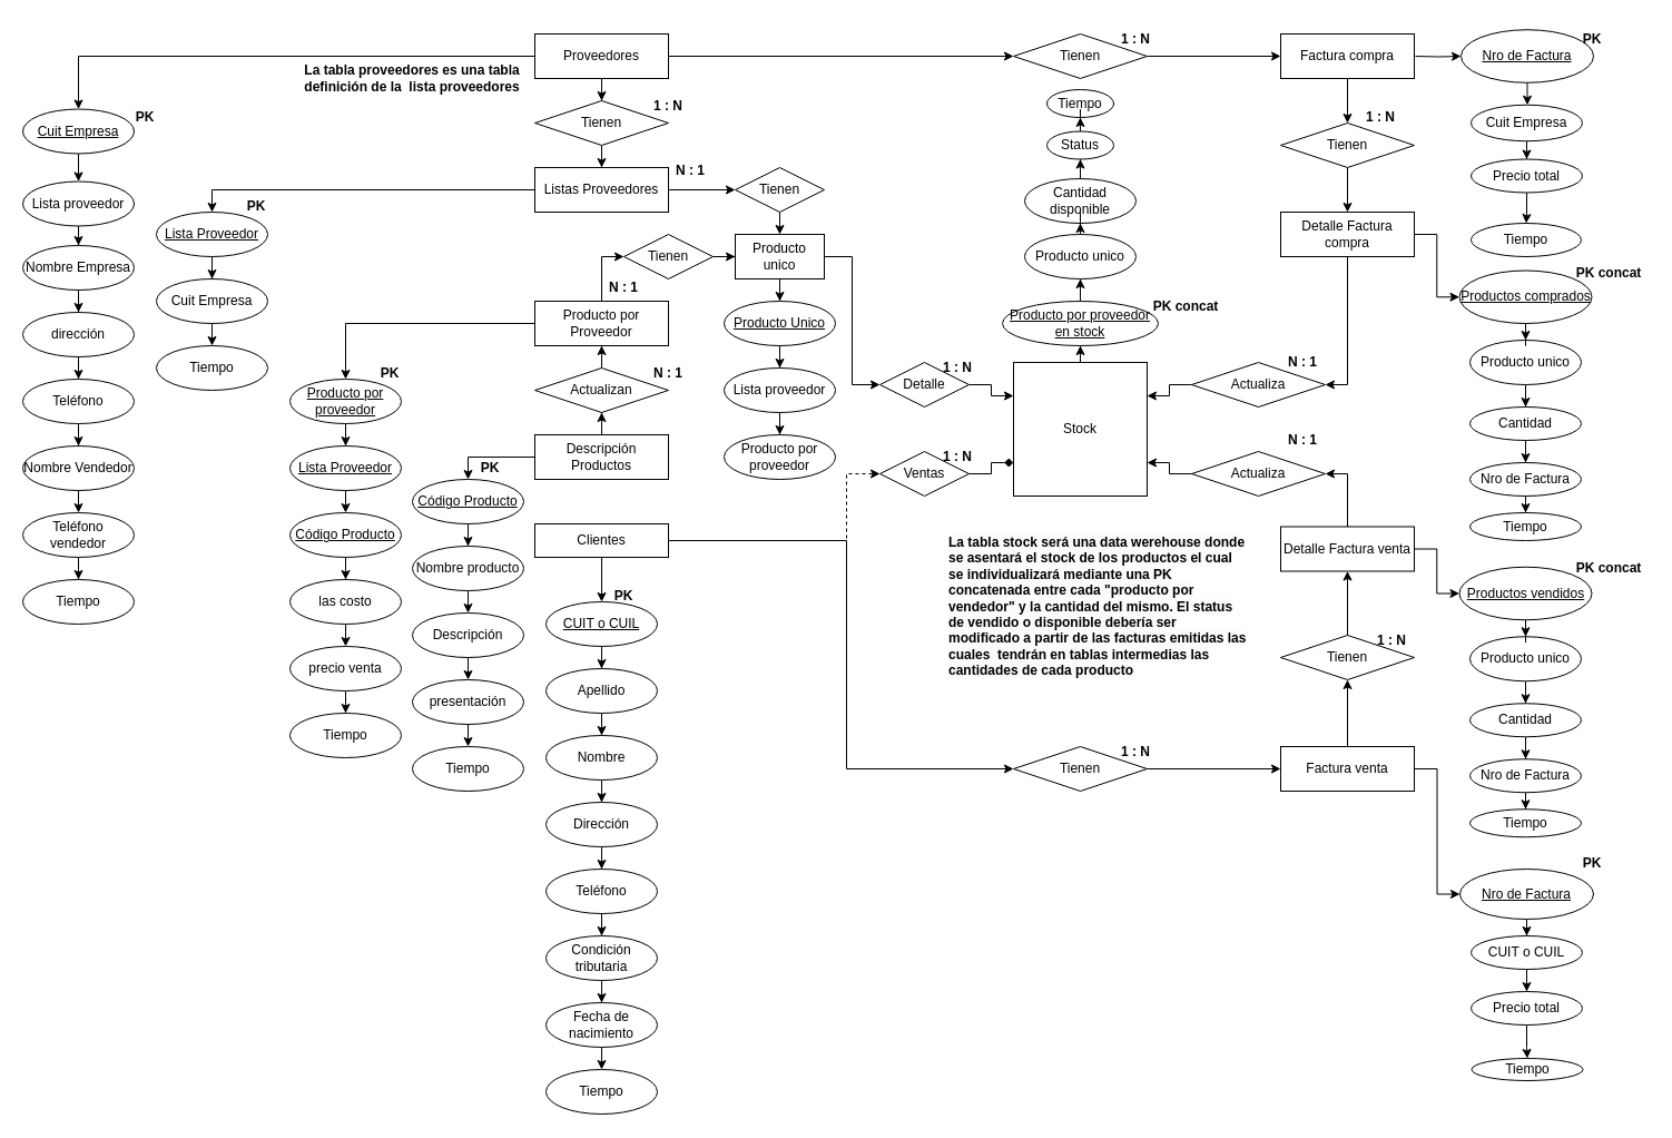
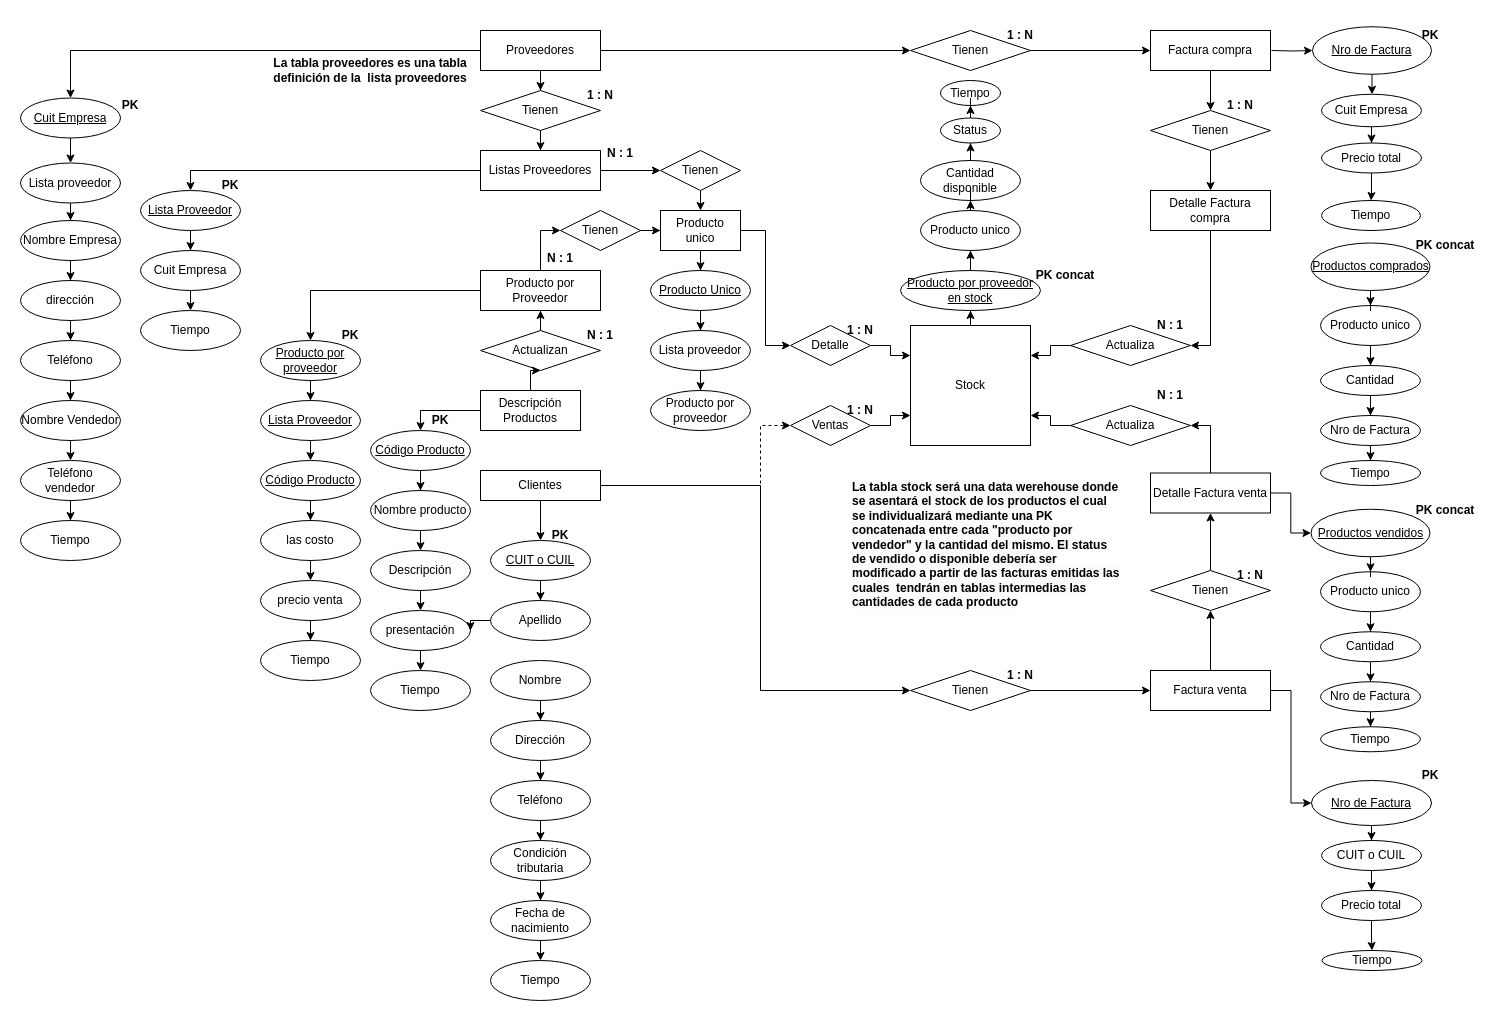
- <mxCell id="60" style="edgeStyle=orthogonalEdgeStyle;rounded=0;orthogonalLoop=1;jettySize=auto;html=1;entryX=0;entryY=0.5;entryDx=0;entryDy=0;" parent="1" source="61" target="164" edge="1"><mxGeometry relative="1" as="geometry" /></mxCell>
- <mxCell id="36" value="Descripción Productos" style="whiteSpace=wrap;html=1;align=center;" parent="1" vertex="1"><mxGeometry x="480" y="390" width="120" height="40" as="geometry" /></mxCell>
+ <mxCell id="36" value="Descripción Productos" style="whiteSpace=wrap;html=1;align=center;" parent="1" vertex="1"><mxGeometry x="480" y="390" width="100" height="40" as="geometry" /></mxCell>
- <mxCell id="91" style="edgeStyle=orthogonalEdgeStyle;rounded=0;orthogonalLoop=1;jettySize=auto;html=1;entryX=0;entryY=0.75;entryDx=0;entryDy=0;endArrow=diamond;" parent="1" source="92" target="65" edge="1"><mxGeometry relative="1" as="geometry" /></mxCell>
+ <mxCell id="91" style="edgeStyle=orthogonalEdgeStyle;rounded=0;orthogonalLoop=1;jettySize=auto;html=1;entryX=0;entryY=0.75;entryDx=0;entryDy=0;" parent="1" source="92" target="65" edge="1"><mxGeometry relative="1" as="geometry" /></mxCell>
- <mxCell id="79" value="" style="edgeStyle=orthogonalEdgeStyle;rounded=0;orthogonalLoop=1;jettySize=auto;html=1;" parent="1" source="80" target="82" edge="1"><mxGeometry relative="1" as="geometry" /></mxCell>
+ <mxCell id="79" value="" style="edgeStyle=orthogonalEdgeStyle;rounded=0;orthogonalLoop=1;jettySize=auto;html=1;" parent="1" source="80" target="47" edge="1"><mxGeometry relative="1" as="geometry" /></mxCell>
